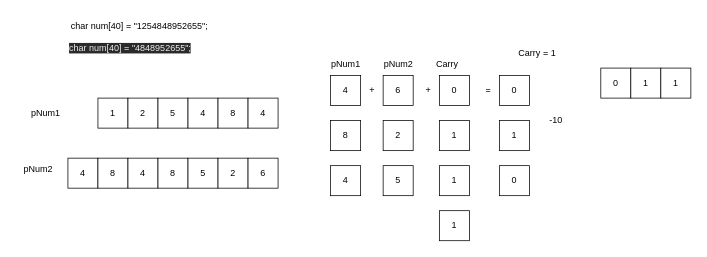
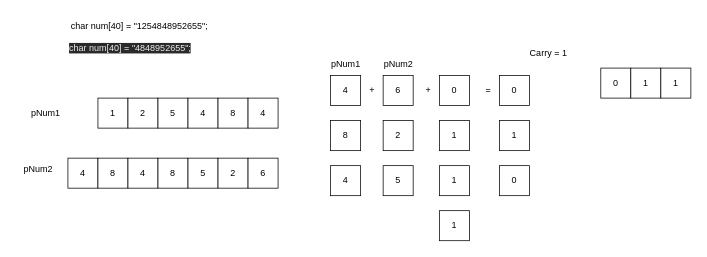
- <mxCell id="24" value="Carry = 1" style="text;html=1;align=center;verticalAlign=middle;resizable=0;points=[];autosize=1;strokeColor=none;fillColor=none;" vertex="1" parent="1"><mxGeometry x="680" y="55" width="70" height="30" as="geometry" /></mxCell>
+ <mxCell id="24" value="Carry = 1" style="text;html=1;align=center;verticalAlign=middle;resizable=0;points=[];autosize=1;strokeColor=none;fillColor=none;" vertex="1" parent="1"><mxGeometry x="695" y="55" width="70" height="30" as="geometry" /></mxCell>
- <mxCell id="25" value="Carry" style="text;html=1;align=center;verticalAlign=middle;resizable=0;points=[];autosize=1;strokeColor=none;fillColor=none;" vertex="1" parent="1"><mxGeometry x="570" y="70" width="50" height="30" as="geometry" /></mxCell>
- <mxCell id="34" value="-10" style="text;html=1;align=center;verticalAlign=middle;resizable=0;points=[];autosize=1;strokeColor=none;fillColor=none;" vertex="1" parent="1"><mxGeometry x="720" y="145" width="40" height="30" as="geometry" /></mxCell>
